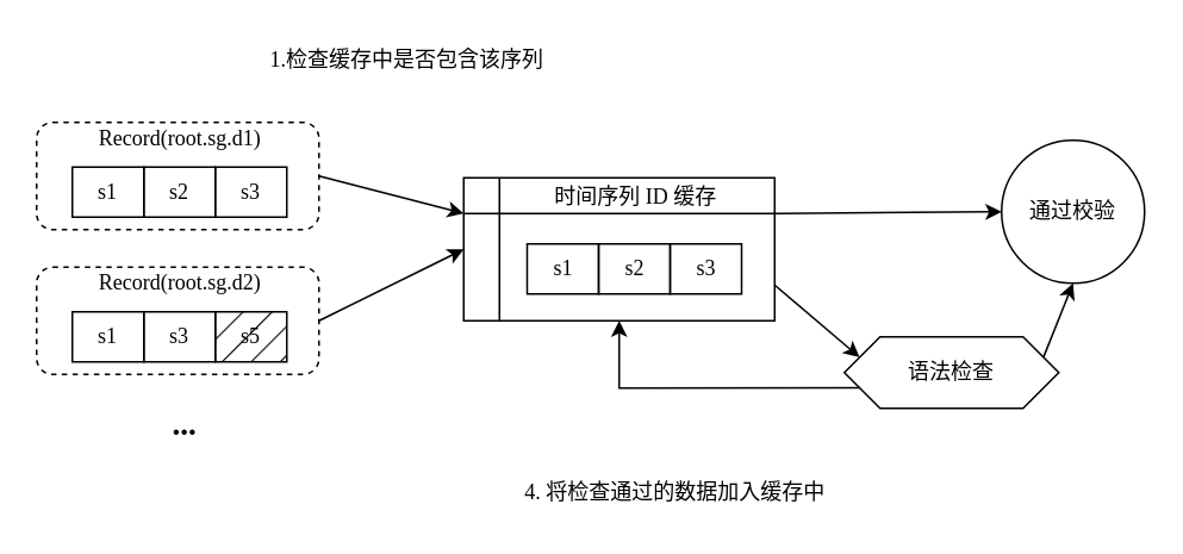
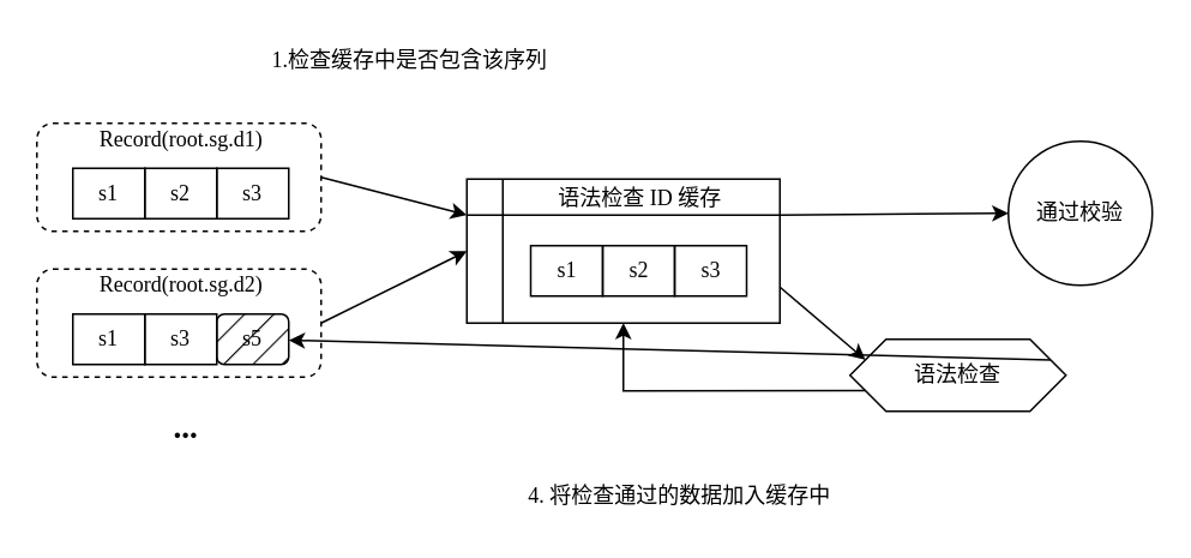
- <mxCell id="14" value="时间序列 ID 缓存" style="text;html=1;align=center;verticalAlign=middle;resizable=0;points=[];autosize=1;strokeColor=none;fillColor=none;fontFamily=Times New Roman;" parent="1" vertex="1"><mxGeometry x="300" y="97" width="109" height="26" as="geometry" /></mxCell>
+ <mxCell id="14" value="语法检查 ID 缓存" style="text;html=1;align=center;verticalAlign=middle;resizable=0;points=[];autosize=1;strokeColor=none;fillColor=none;fontFamily=Times New Roman;" parent="1" vertex="1"><mxGeometry x="300" y="97" width="109" height="26" as="geometry" /></mxCell>
- <mxCell id="25" value="" style="endArrow=classic;html=1;rounded=0;exitX=1;exitY=0.25;exitDx=0;exitDy=0;entryX=0.5;entryY=1;entryDx=0;entryDy=0;fontFamily=Times New Roman;" parent="1" source="23" target="19" edge="1"><mxGeometry width="50" height="50" relative="1" as="geometry"><mxPoint x="233" y="212" as="sourcePoint" /><mxPoint x="283" y="162" as="targetPoint" /></mxGeometry></mxCell>
+ <mxCell id="25" value="" style="endArrow=classic;html=1;rounded=0;exitX=1;exitY=0.25;exitDx=0;exitDy=0;fontFamily=Times New Roman;" parent="1" source="23" target="11" edge="1"><mxGeometry width="50" height="50" relative="1" as="geometry"><mxPoint x="233" y="212" as="sourcePoint" /><mxPoint x="283" y="162" as="targetPoint" /></mxGeometry></mxCell>
- <mxCell id="11" value="s5" style="rounded=0;whiteSpace=wrap;html=1;fillColor=#000000;strokeColor=#000000;fillStyle=hatch;fontFamily=Times New Roman;" parent="1" vertex="1"><mxGeometry x="120" y="174" width="40" height="28" as="geometry" /></mxCell>
+ <mxCell id="11" value="s5" style="whiteSpace=wrap;html=1;fillColor=#000000;strokeColor=#000000;fillStyle=hatch;fontFamily=Times New Roman;rounded=1;" parent="1" vertex="1"><mxGeometry x="120" y="174" width="40" height="28" as="geometry" /></mxCell>
